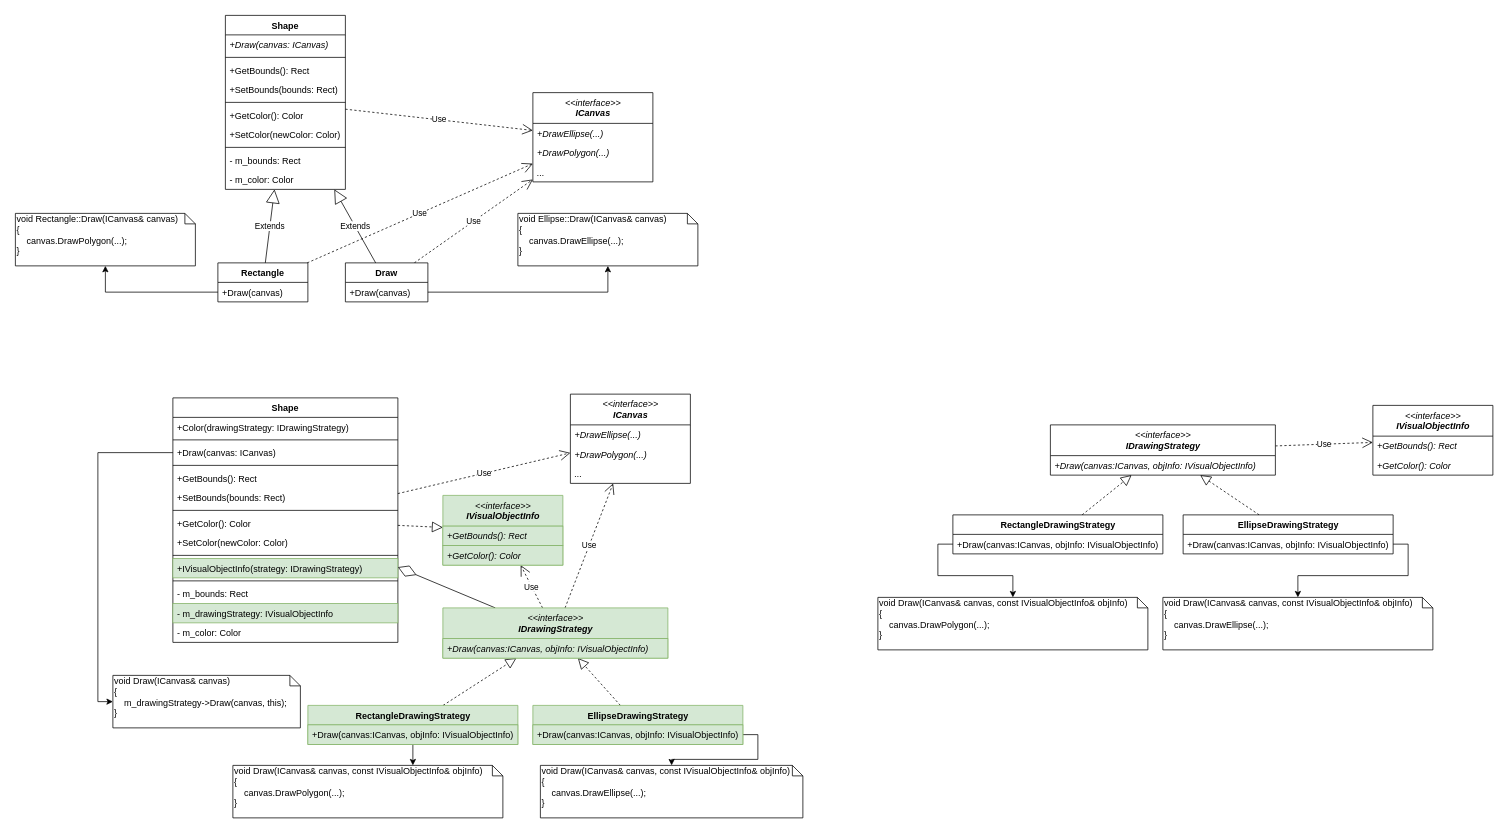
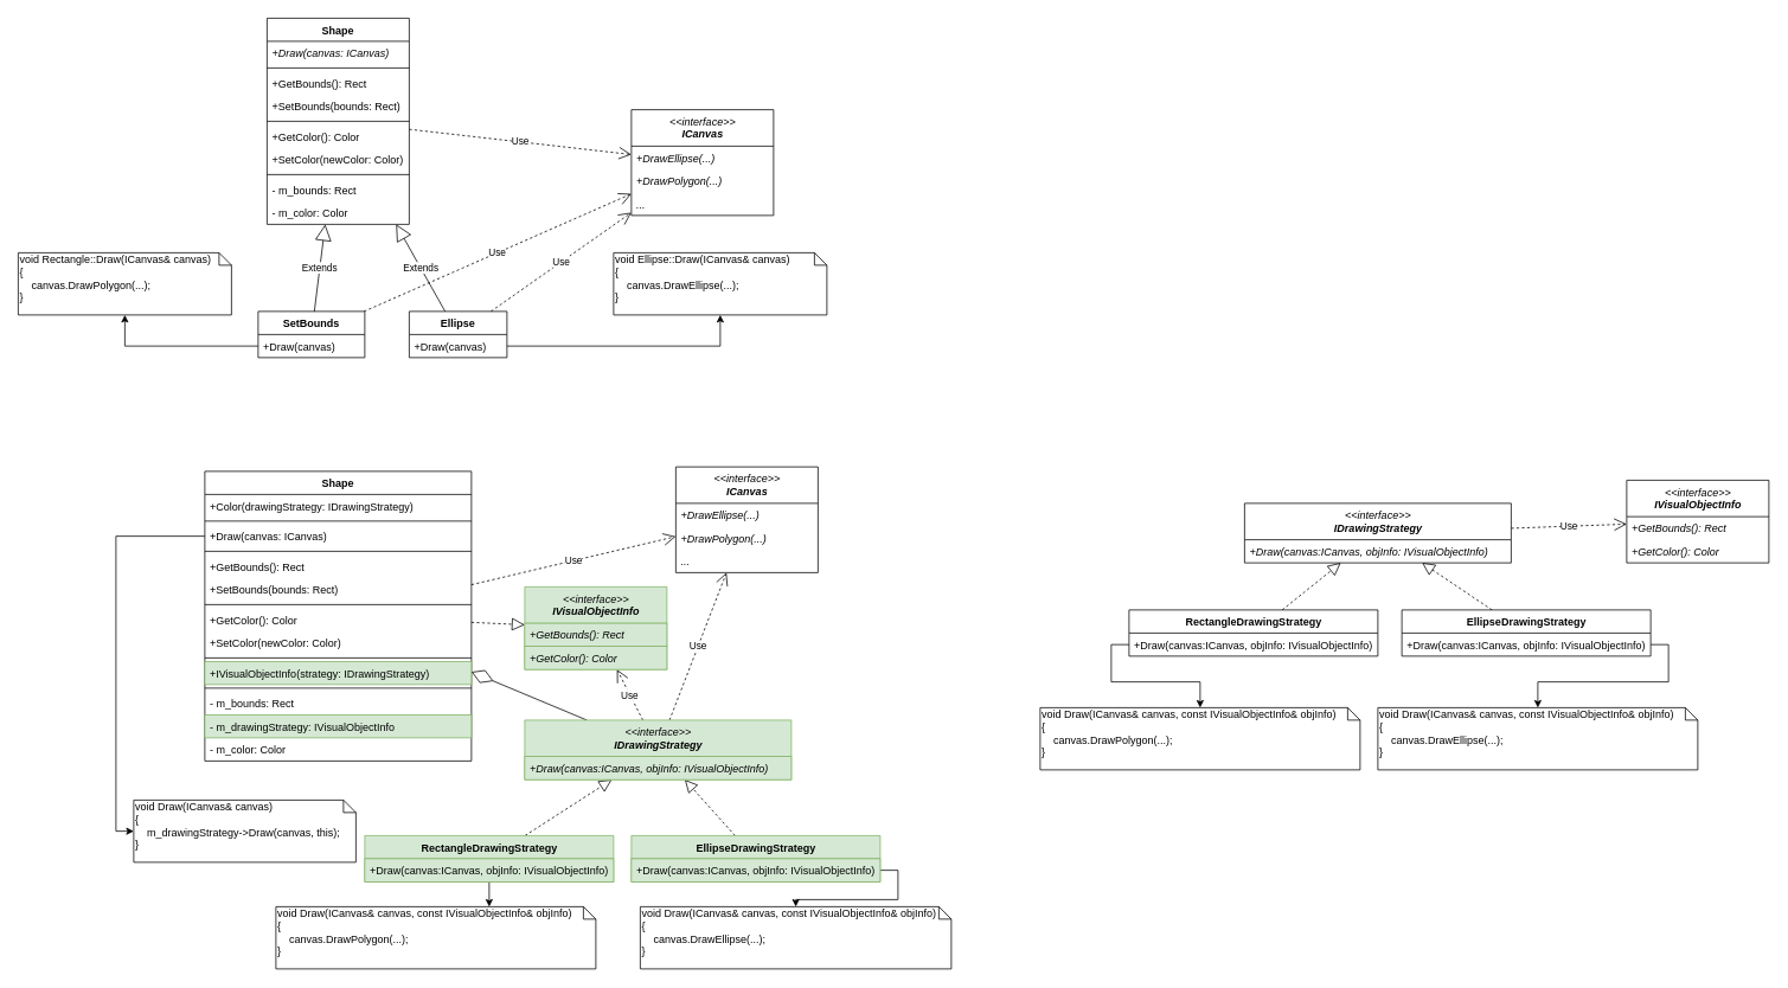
- <mxCell id="47" value="Rectangle" style="swimlane;fontStyle=1;align=center;verticalAlign=top;childLayout=stackLayout;horizontal=1;startSize=26;horizontalStack=0;resizeParent=1;resizeParentMax=0;resizeLast=0;collapsible=1;marginBottom=0;" vertex="1" parent="1"><mxGeometry x="290" y="350" width="120" height="52" as="geometry" /></mxCell>
+ <mxCell id="47" value="SetBounds" style="swimlane;fontStyle=1;align=center;verticalAlign=top;childLayout=stackLayout;horizontal=1;startSize=26;horizontalStack=0;resizeParent=1;resizeParentMax=0;resizeLast=0;collapsible=1;marginBottom=0;" vertex="1" parent="1"><mxGeometry x="290" y="350" width="120" height="52" as="geometry" /></mxCell>
- <mxCell id="49" value="Draw" style="swimlane;fontStyle=1;align=center;verticalAlign=top;childLayout=stackLayout;horizontal=1;startSize=26;horizontalStack=0;resizeParent=1;resizeParentMax=0;resizeLast=0;collapsible=1;marginBottom=0;" vertex="1" parent="1"><mxGeometry x="460" y="350" width="110" height="52" as="geometry" /></mxCell>
+ <mxCell id="49" value="Ellipse" style="swimlane;fontStyle=1;align=center;verticalAlign=top;childLayout=stackLayout;horizontal=1;startSize=26;horizontalStack=0;resizeParent=1;resizeParentMax=0;resizeLast=0;collapsible=1;marginBottom=0;" vertex="1" parent="1"><mxGeometry x="460" y="350" width="110" height="52" as="geometry" /></mxCell>
